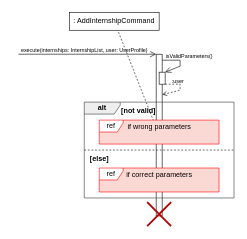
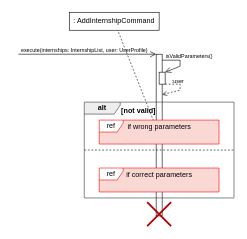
- <mxCell id="16" value="&lt;b&gt;[else]&lt;/b&gt;" style="text;html=1;align=center;verticalAlign=middle;resizable=0;points=[];autosize=1;strokeColor=none;fillColor=none;" vertex="1" parent="13"><mxGeometry y="80" width="50" height="30" as="geometry" /></mxCell>
